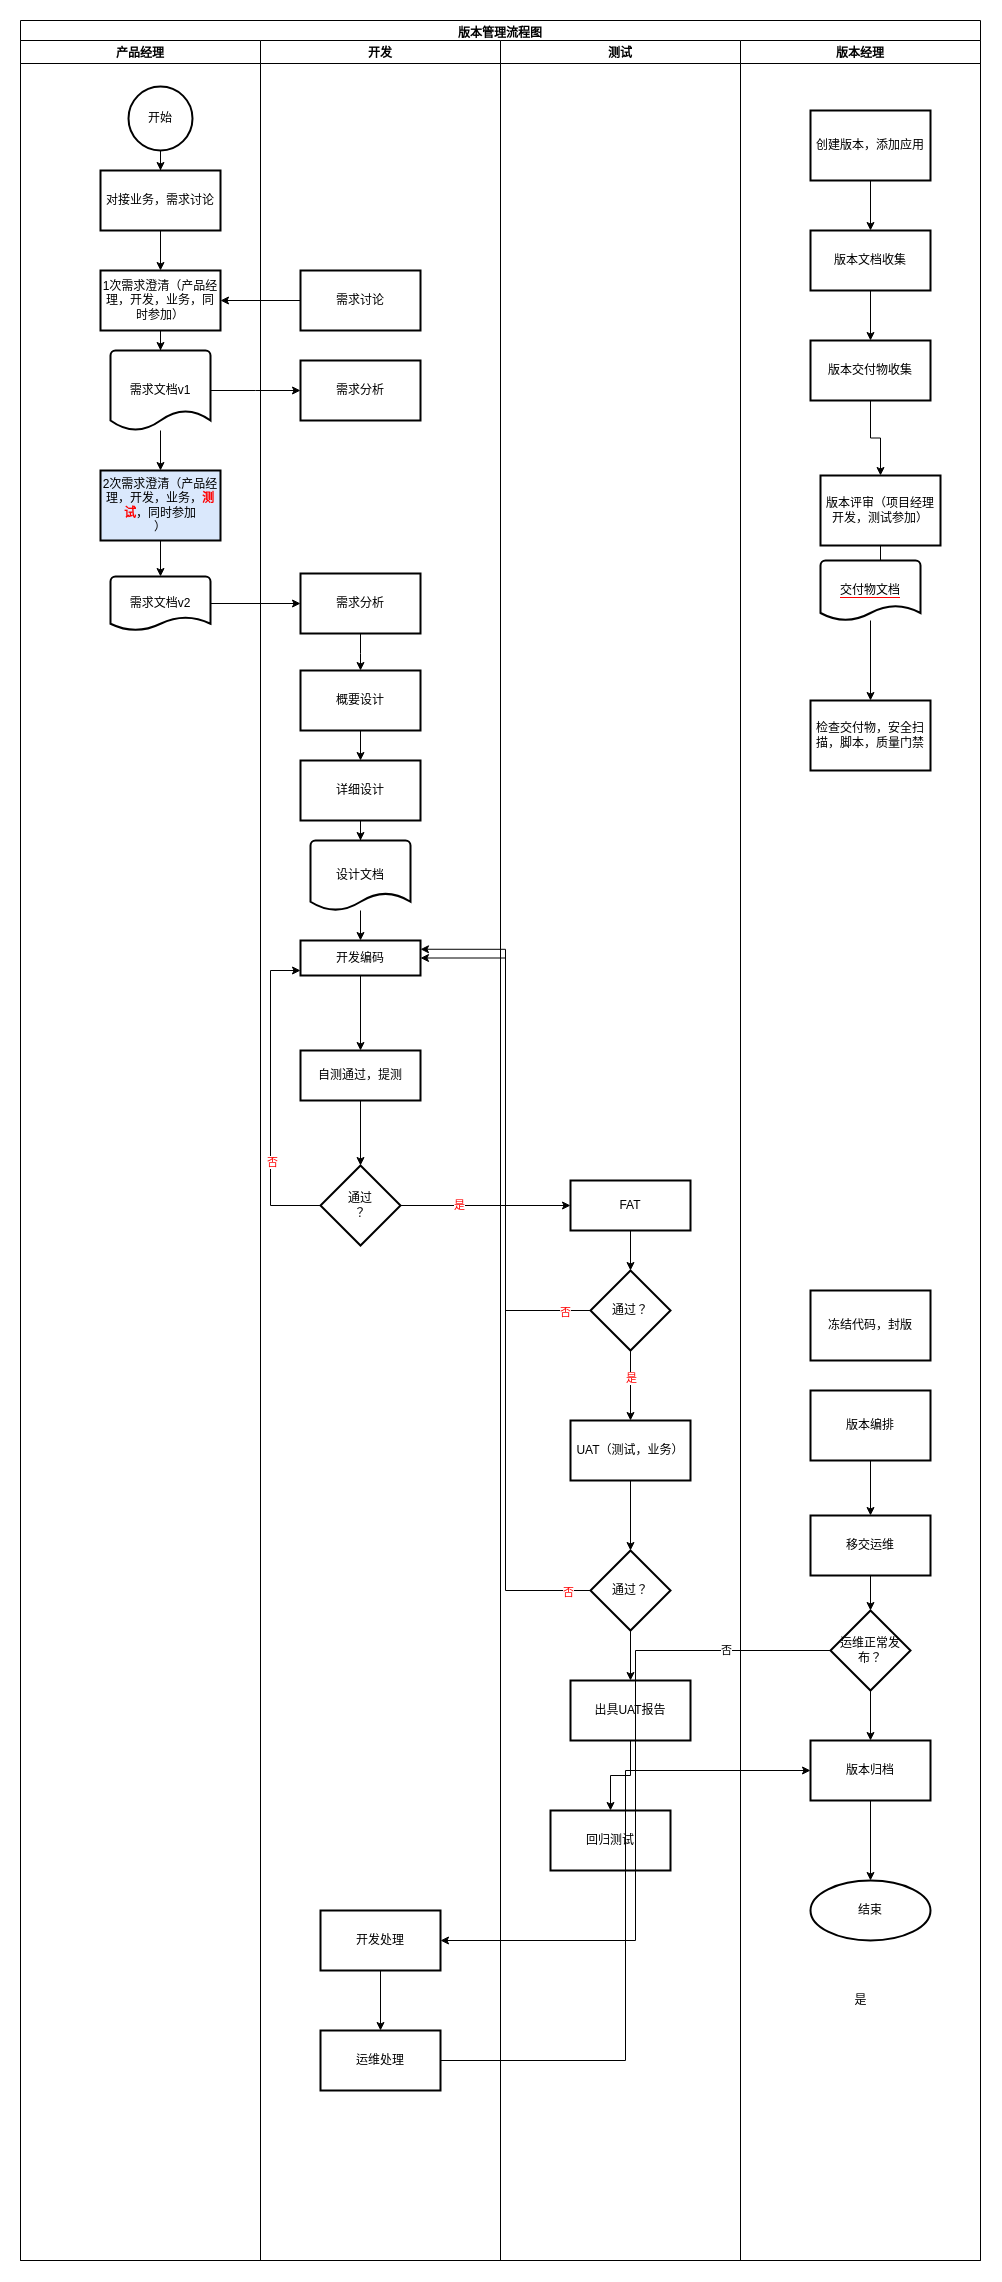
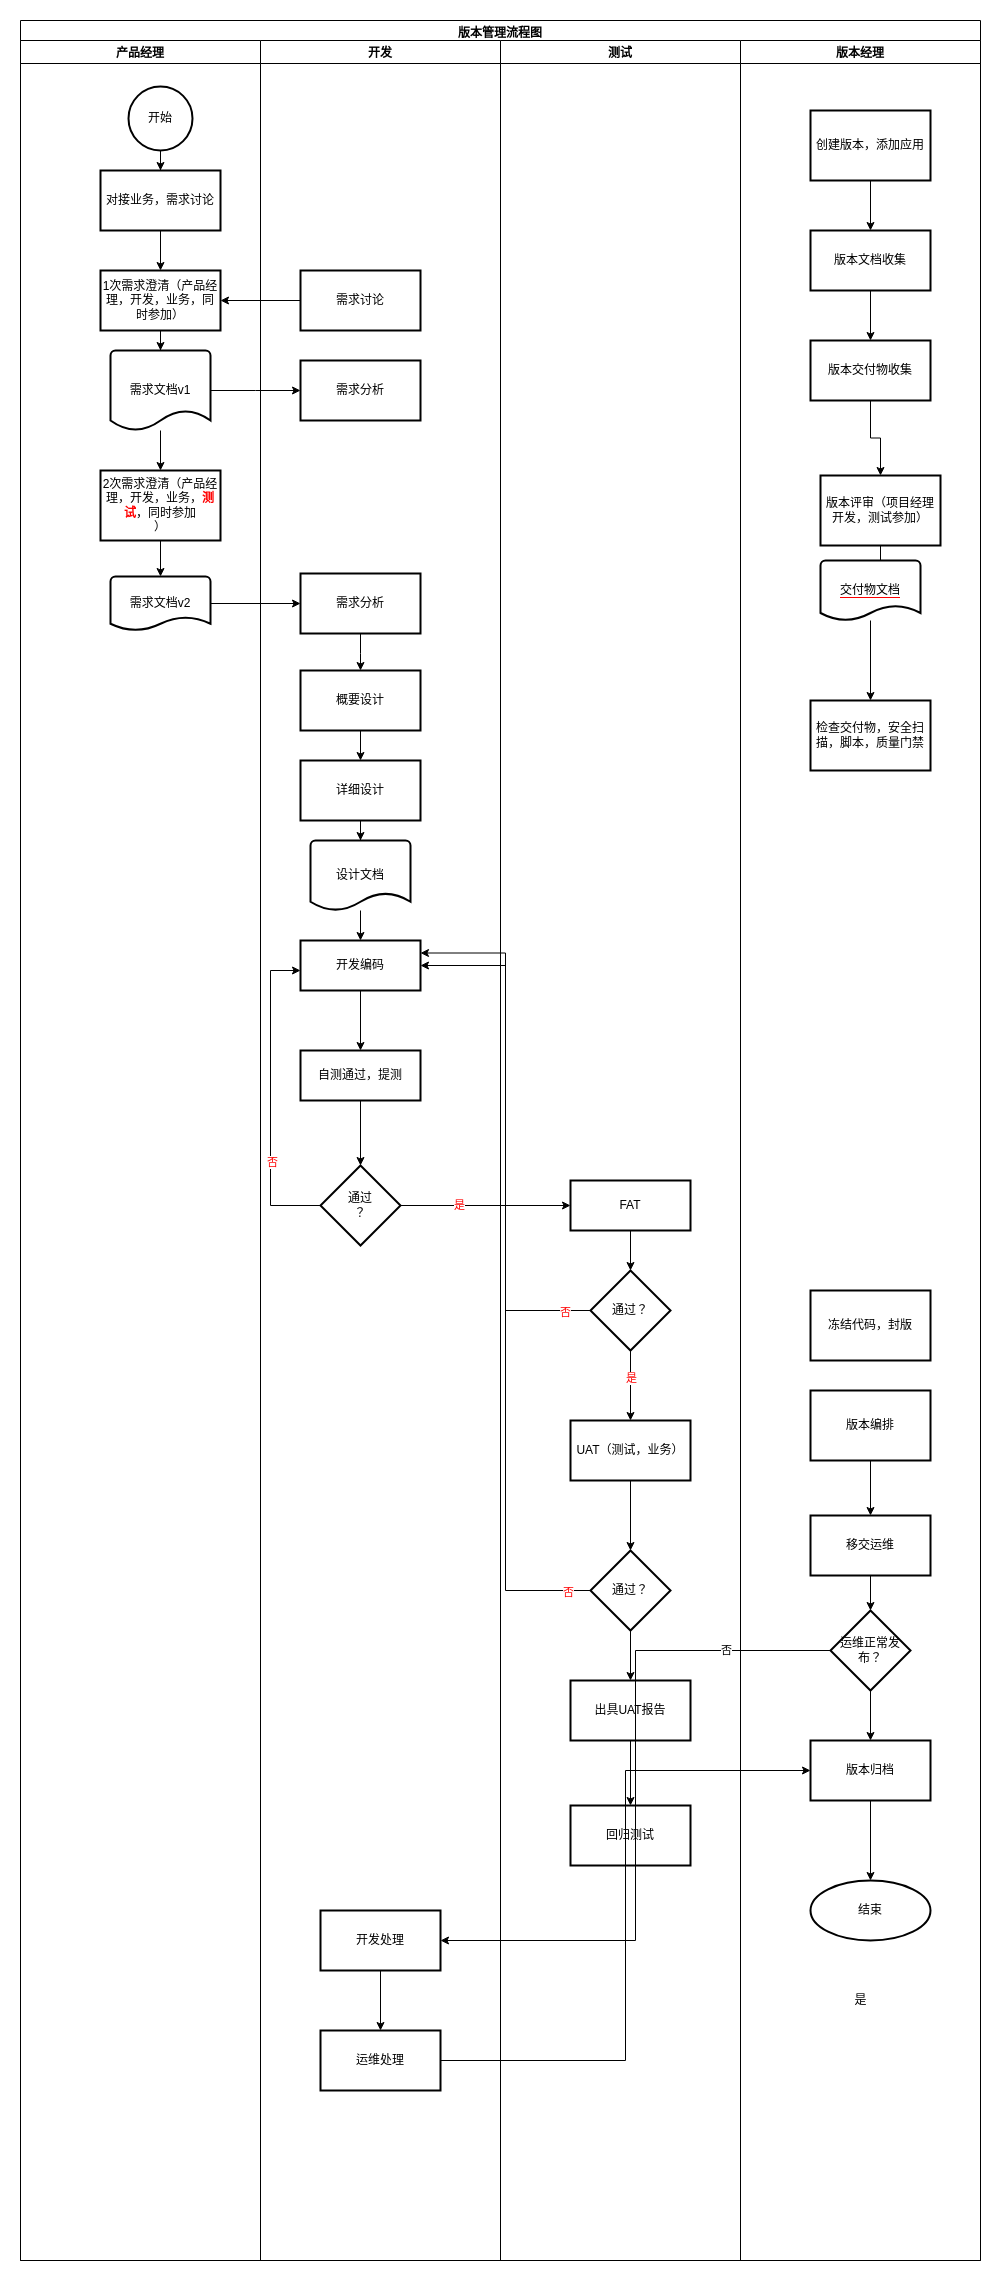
- <mxCell id="58" value="2次需求澄清（产品经理，开发，业务，&lt;b&gt;&lt;font color=&quot;#ff0000&quot;&gt;测试&lt;/font&gt;&lt;/b&gt;，同时参加&lt;br&gt;）" style="whiteSpace=wrap;html=1;strokeWidth=2;fillColor=#dae8fc;" vertex="1" parent="51"><mxGeometry x="80" y="430" width="120" height="70" as="geometry" /></mxCell>
+ <mxCell id="58" value="2次需求澄清（产品经理，开发，业务，&lt;b&gt;&lt;font color=&quot;#ff0000&quot;&gt;测试&lt;/font&gt;&lt;/b&gt;，同时参加&lt;br&gt;）" style="whiteSpace=wrap;html=1;strokeWidth=2;" vertex="1" parent="51"><mxGeometry x="80" y="430" width="120" height="70" as="geometry" /></mxCell>
- <mxCell id="13" value="开发编码" style="whiteSpace=wrap;html=1;strokeWidth=2;" vertex="1" parent="3"><mxGeometry x="40" y="900" width="120" height="35" as="geometry" /></mxCell>
+ <mxCell id="13" value="开发编码" style="whiteSpace=wrap;html=1;strokeWidth=2;" vertex="1" parent="3"><mxGeometry x="40" y="900" width="120" height="50" as="geometry" /></mxCell>
- <mxCell id="27" value="回归测试" style="whiteSpace=wrap;html=1;strokeWidth=2;" vertex="1" parent="19"><mxGeometry x="50" y="1770" width="120" height="60" as="geometry" /></mxCell>
+ <mxCell id="27" value="回归测试" style="whiteSpace=wrap;html=1;strokeWidth=2;" vertex="1" parent="19"><mxGeometry x="70" y="1765" width="120" height="60" as="geometry" /></mxCell>
